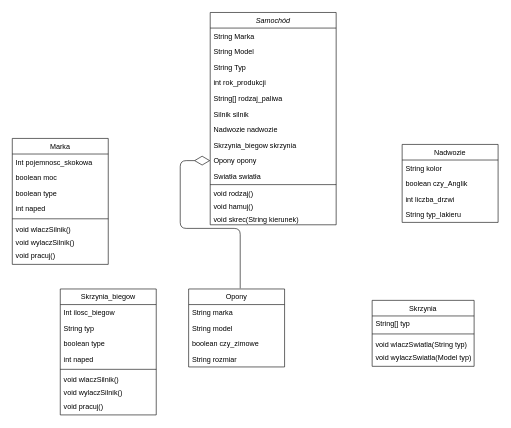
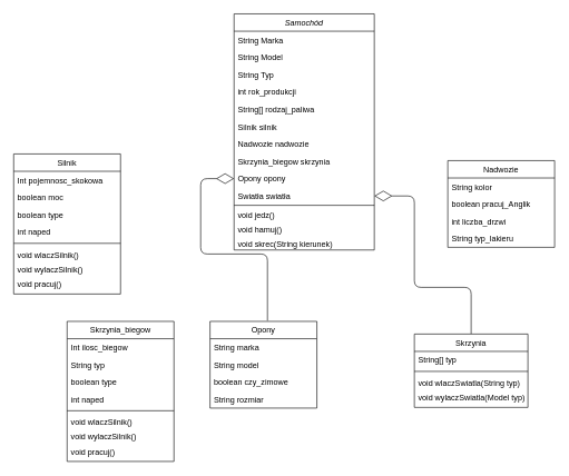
- <mxCell id="17" value="Marka" style="swimlane;fontStyle=0;align=center;verticalAlign=top;childLayout=stackLayout;horizontal=1;startSize=26;horizontalStack=0;resizeParent=1;resizeLast=0;collapsible=1;marginBottom=0;rounded=0;shadow=0;strokeWidth=1;" parent="1" vertex="1"><mxGeometry x="20" y="230" width="160" height="210" as="geometry"><mxRectangle x="130" y="380" width="160" height="26" as="alternateBounds" /></mxGeometry></mxCell>
+ <mxCell id="17" value="Silnik" style="swimlane;fontStyle=0;align=center;verticalAlign=top;childLayout=stackLayout;horizontal=1;startSize=26;horizontalStack=0;resizeParent=1;resizeLast=0;collapsible=1;marginBottom=0;rounded=0;shadow=0;strokeWidth=1;" parent="1" vertex="1"><mxGeometry x="20" y="230" width="160" height="210" as="geometry"><mxRectangle x="130" y="380" width="160" height="26" as="alternateBounds" /></mxGeometry></mxCell>
- <mxCell id="43" value="boolean czy_Anglik" style="text;align=left;verticalAlign=top;spacingLeft=4;spacingRight=4;overflow=hidden;rotatable=0;points=[[0,0.5],[1,0.5]];portConstraint=eastwest;rounded=0;shadow=0;html=0;" vertex="1" parent="41"><mxGeometry y="52" width="160" height="26" as="geometry" /></mxCell>
+ <mxCell id="43" value="boolean pracuj_Anglik" style="text;align=left;verticalAlign=top;spacingLeft=4;spacingRight=4;overflow=hidden;rotatable=0;points=[[0,0.5],[1,0.5]];portConstraint=eastwest;rounded=0;shadow=0;html=0;" vertex="1" parent="41"><mxGeometry y="52" width="160" height="26" as="geometry" /></mxCell>
- <mxCell id="14" value="void rodzaj()" style="text;align=left;verticalAlign=top;spacingLeft=4;spacingRight=4;overflow=hidden;rotatable=0;points=[[0,0.5],[1,0.5]];portConstraint=eastwest;fontStyle=0;" vertex="1" parent="2"><mxGeometry y="288" width="210" height="22" as="geometry" /></mxCell>
+ <mxCell id="14" value="void jedz()" style="text;align=left;verticalAlign=top;spacingLeft=4;spacingRight=4;overflow=hidden;rotatable=0;points=[[0,0.5],[1,0.5]];portConstraint=eastwest;fontStyle=0;" vertex="1" parent="2"><mxGeometry y="288" width="210" height="22" as="geometry" /></mxCell>
+ <mxCell id="46" value="" style="endArrow=diamondThin;endFill=0;endSize=24;html=1;entryX=1;entryY=0.5;entryDx=0;entryDy=0;exitX=0.5;exitY=0;exitDx=0;exitDy=0;" edge="1" parent="1" source="47" target="12"><mxGeometry width="160" relative="1" as="geometry"><mxPoint x="700" y="500" as="sourcePoint" /><mxPoint x="510" y="430" as="targetPoint" /><Array as="points"><mxPoint x="705" y="430" /><mxPoint x="620" y="430" /><mxPoint x="620" y="293" /></Array></mxGeometry></mxCell>
